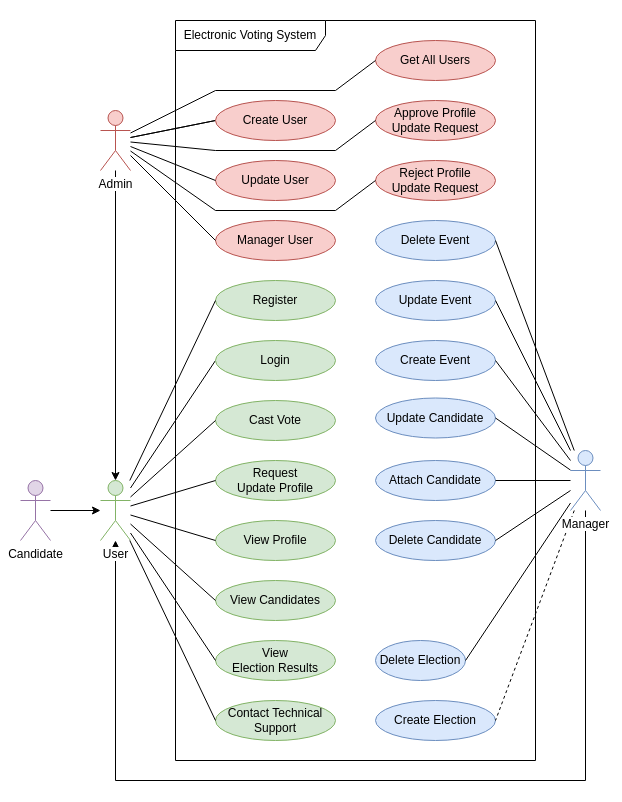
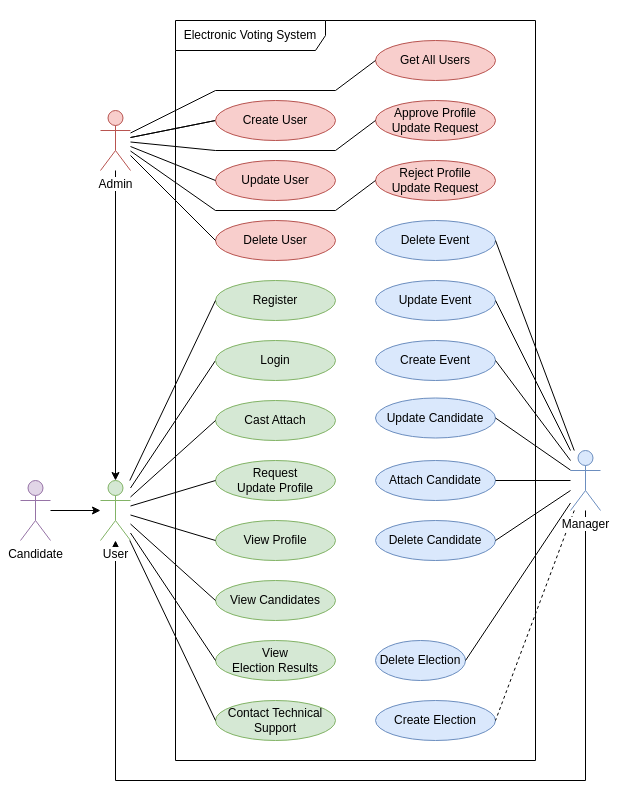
- <mxCell id="36" value="Manager User" style="ellipse;html=1;whiteSpace=wrap;fillColor=#f8cecc;strokeColor=#b85450;" vertex="1" parent="1"><mxGeometry x="215" y="220" width="120" height="40" as="geometry" /></mxCell>
+ <mxCell id="36" value="Delete User" style="ellipse;html=1;whiteSpace=wrap;fillColor=#f8cecc;strokeColor=#b85450;" vertex="1" parent="1"><mxGeometry x="215" y="220" width="120" height="40" as="geometry" /></mxCell>
- <mxCell id="8" value="Cast Vote" style="ellipse;html=1;whiteSpace=wrap;fillColor=#d5e8d4;strokeColor=#82b366;gradientColor=none;" vertex="1" parent="1"><mxGeometry x="215" y="400" width="120" height="40" as="geometry" /></mxCell>
+ <mxCell id="8" value="Cast Attach" style="ellipse;html=1;whiteSpace=wrap;fillColor=#d5e8d4;strokeColor=#82b366;gradientColor=none;" vertex="1" parent="1"><mxGeometry x="215" y="400" width="120" height="40" as="geometry" /></mxCell>
